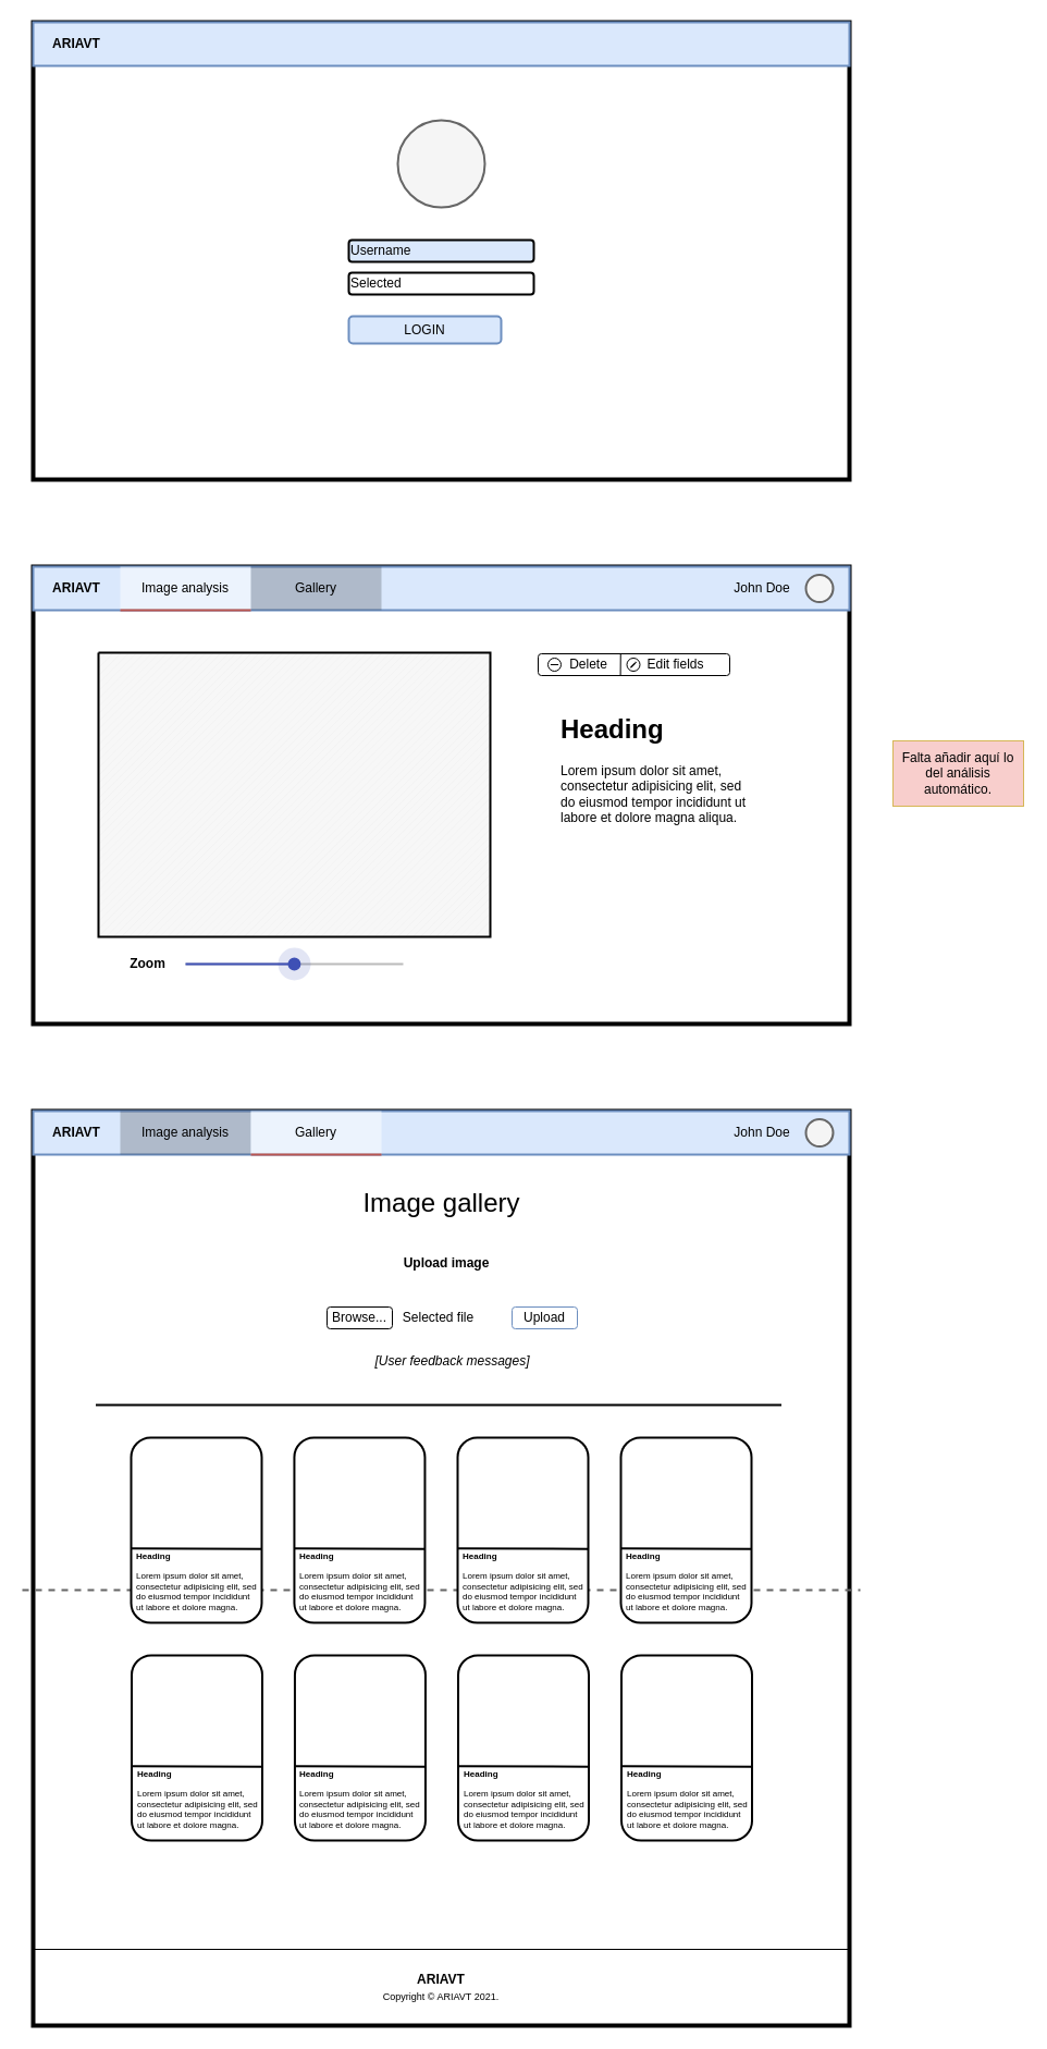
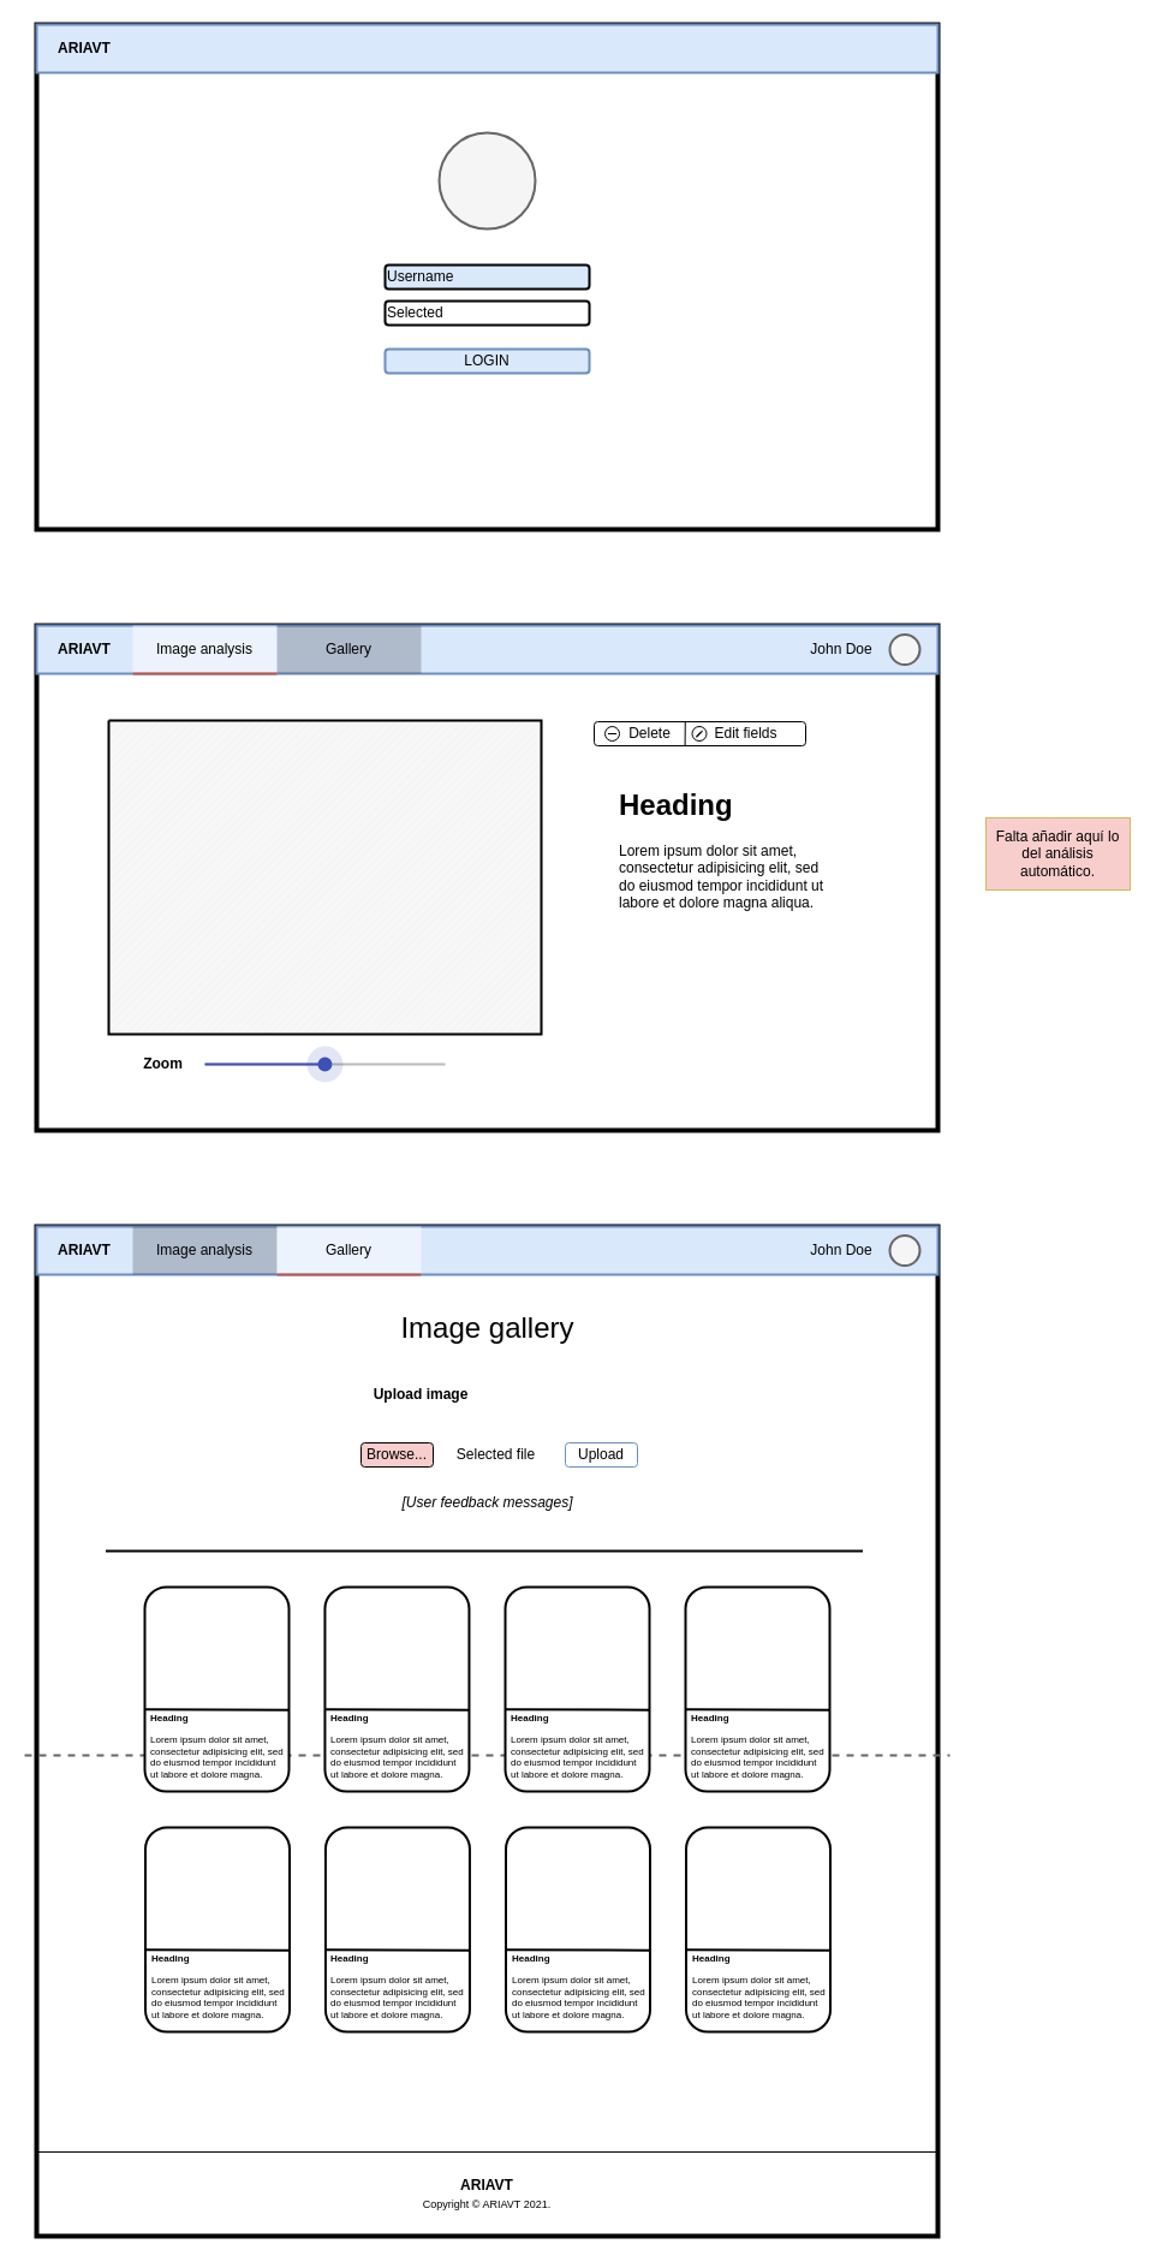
- <mxCell id="10" value="LOGIN" style="rounded=1;whiteSpace=wrap;html=1;strokeWidth=2;align=center;fillColor=#dae8fc;strokeColor=#6c8ebf;" parent="1" vertex="1"><mxGeometry x="320" y="290" width="140" height="25" as="geometry" /></mxCell>
+ <mxCell id="10" value="LOGIN" style="rounded=1;whiteSpace=wrap;html=1;strokeWidth=2;align=center;fillColor=#dae8fc;strokeColor=#6c8ebf;" parent="1" vertex="1"><mxGeometry x="320" y="290" width="170" height="20" as="geometry" /></mxCell>
- <mxCell id="30" value="Upload image" style="text;html=1;strokeColor=none;fillColor=none;align=center;verticalAlign=middle;whiteSpace=wrap;rounded=0;fontSize=12;fontStyle=1" parent="1" vertex="1"><mxGeometry x="360" y="1150" width="100" height="20" as="geometry" /></mxCell>
+ <mxCell id="30" value="Upload image" style="text;html=1;strokeColor=none;fillColor=none;align=center;verticalAlign=middle;whiteSpace=wrap;rounded=0;fontSize=12;fontStyle=1" parent="1" vertex="1"><mxGeometry x="300" y="1150" width="100" height="20" as="geometry" /></mxCell>
- <mxCell id="31" value="Browse..." style="rounded=1;whiteSpace=wrap;html=1;fontSize=12;strokeColor=#000000;strokeWidth=1;fillColor=#FFFFFF;" parent="1" vertex="1"><mxGeometry x="300" y="1200" width="60" height="20" as="geometry" /></mxCell>
+ <mxCell id="31" value="Browse..." style="rounded=1;whiteSpace=wrap;html=1;fontSize=12;strokeColor=#000000;strokeWidth=1;fillColor=#f8cecc;" parent="1" vertex="1"><mxGeometry x="300" y="1200" width="60" height="20" as="geometry" /></mxCell>
- <mxCell id="32" value="Selected file" style="text;html=1;strokeColor=none;fillColor=none;align=center;verticalAlign=middle;whiteSpace=wrap;rounded=0;fontSize=12;" parent="1" vertex="1"><mxGeometry x="365" y="1200" width="75" height="20" as="geometry" /></mxCell>
+ <mxCell id="32" value="Selected file" style="text;html=1;strokeColor=none;fillColor=none;align=center;verticalAlign=middle;whiteSpace=wrap;rounded=0;fontSize=12;" parent="1" vertex="1"><mxGeometry x="375" y="1200" width="75" height="20" as="geometry" /></mxCell>
- <mxCell id="58" value="[User feedback messages]" style="text;html=1;align=center;verticalAlign=middle;whiteSpace=wrap;rounded=0;fontSize=12;fontStyle=2" parent="1" vertex="1"><mxGeometry x="327" y="1240" width="177" height="20" as="geometry" /></mxCell>
+ <mxCell id="58" value="[User feedback messages]" style="text;html=1;align=center;verticalAlign=middle;whiteSpace=wrap;rounded=0;fontSize=12;fontStyle=2" parent="1" vertex="1"><mxGeometry x="317" y="1240" width="177" height="20" as="geometry" /></mxCell>
